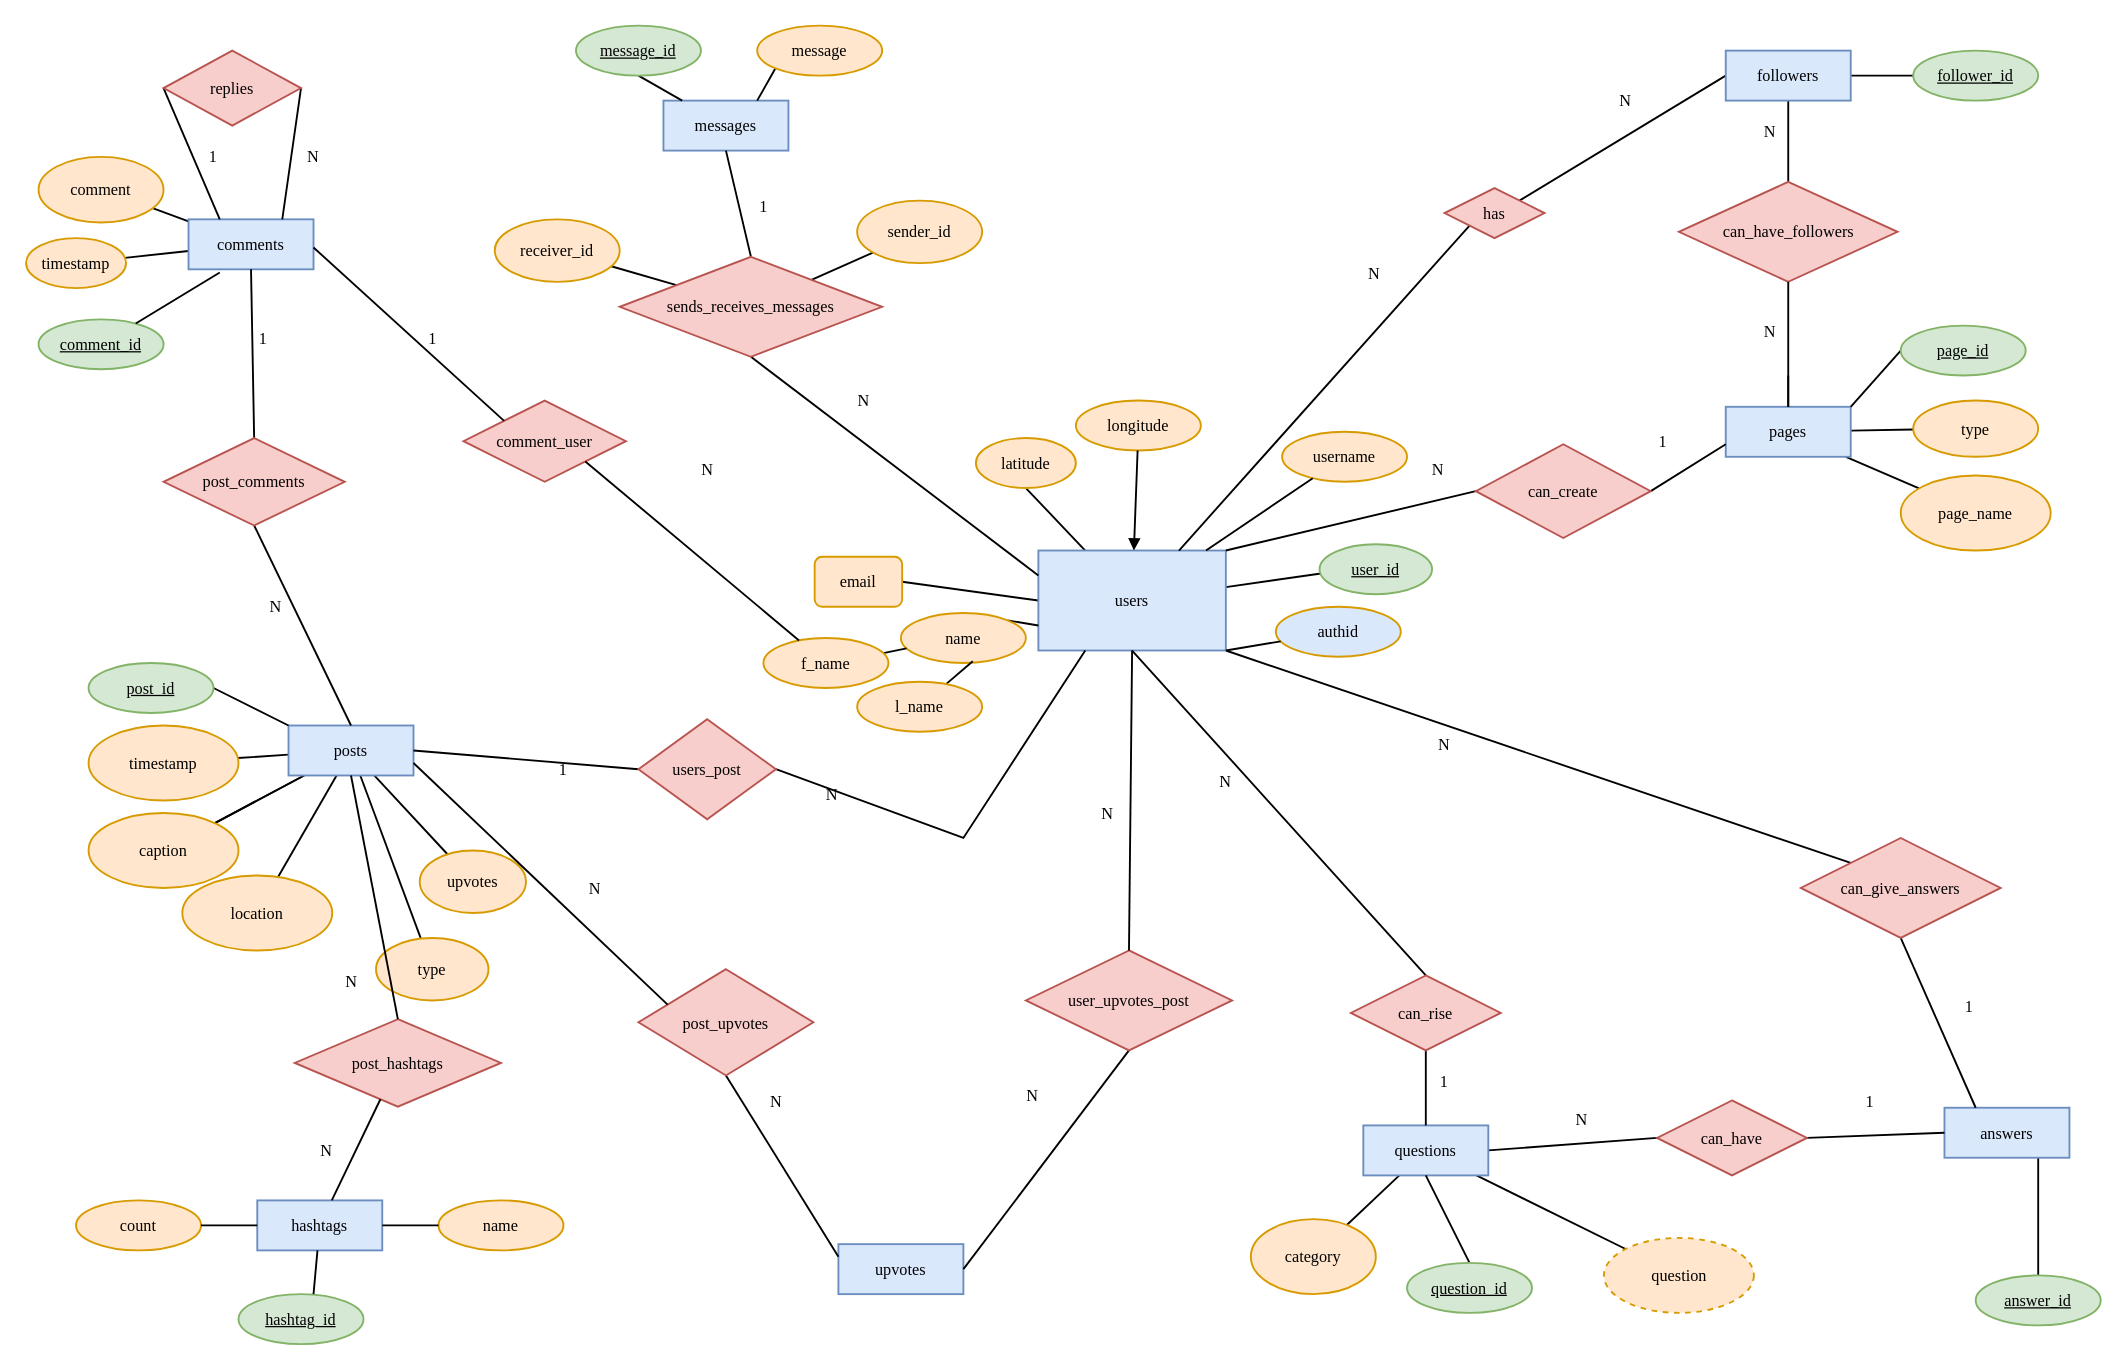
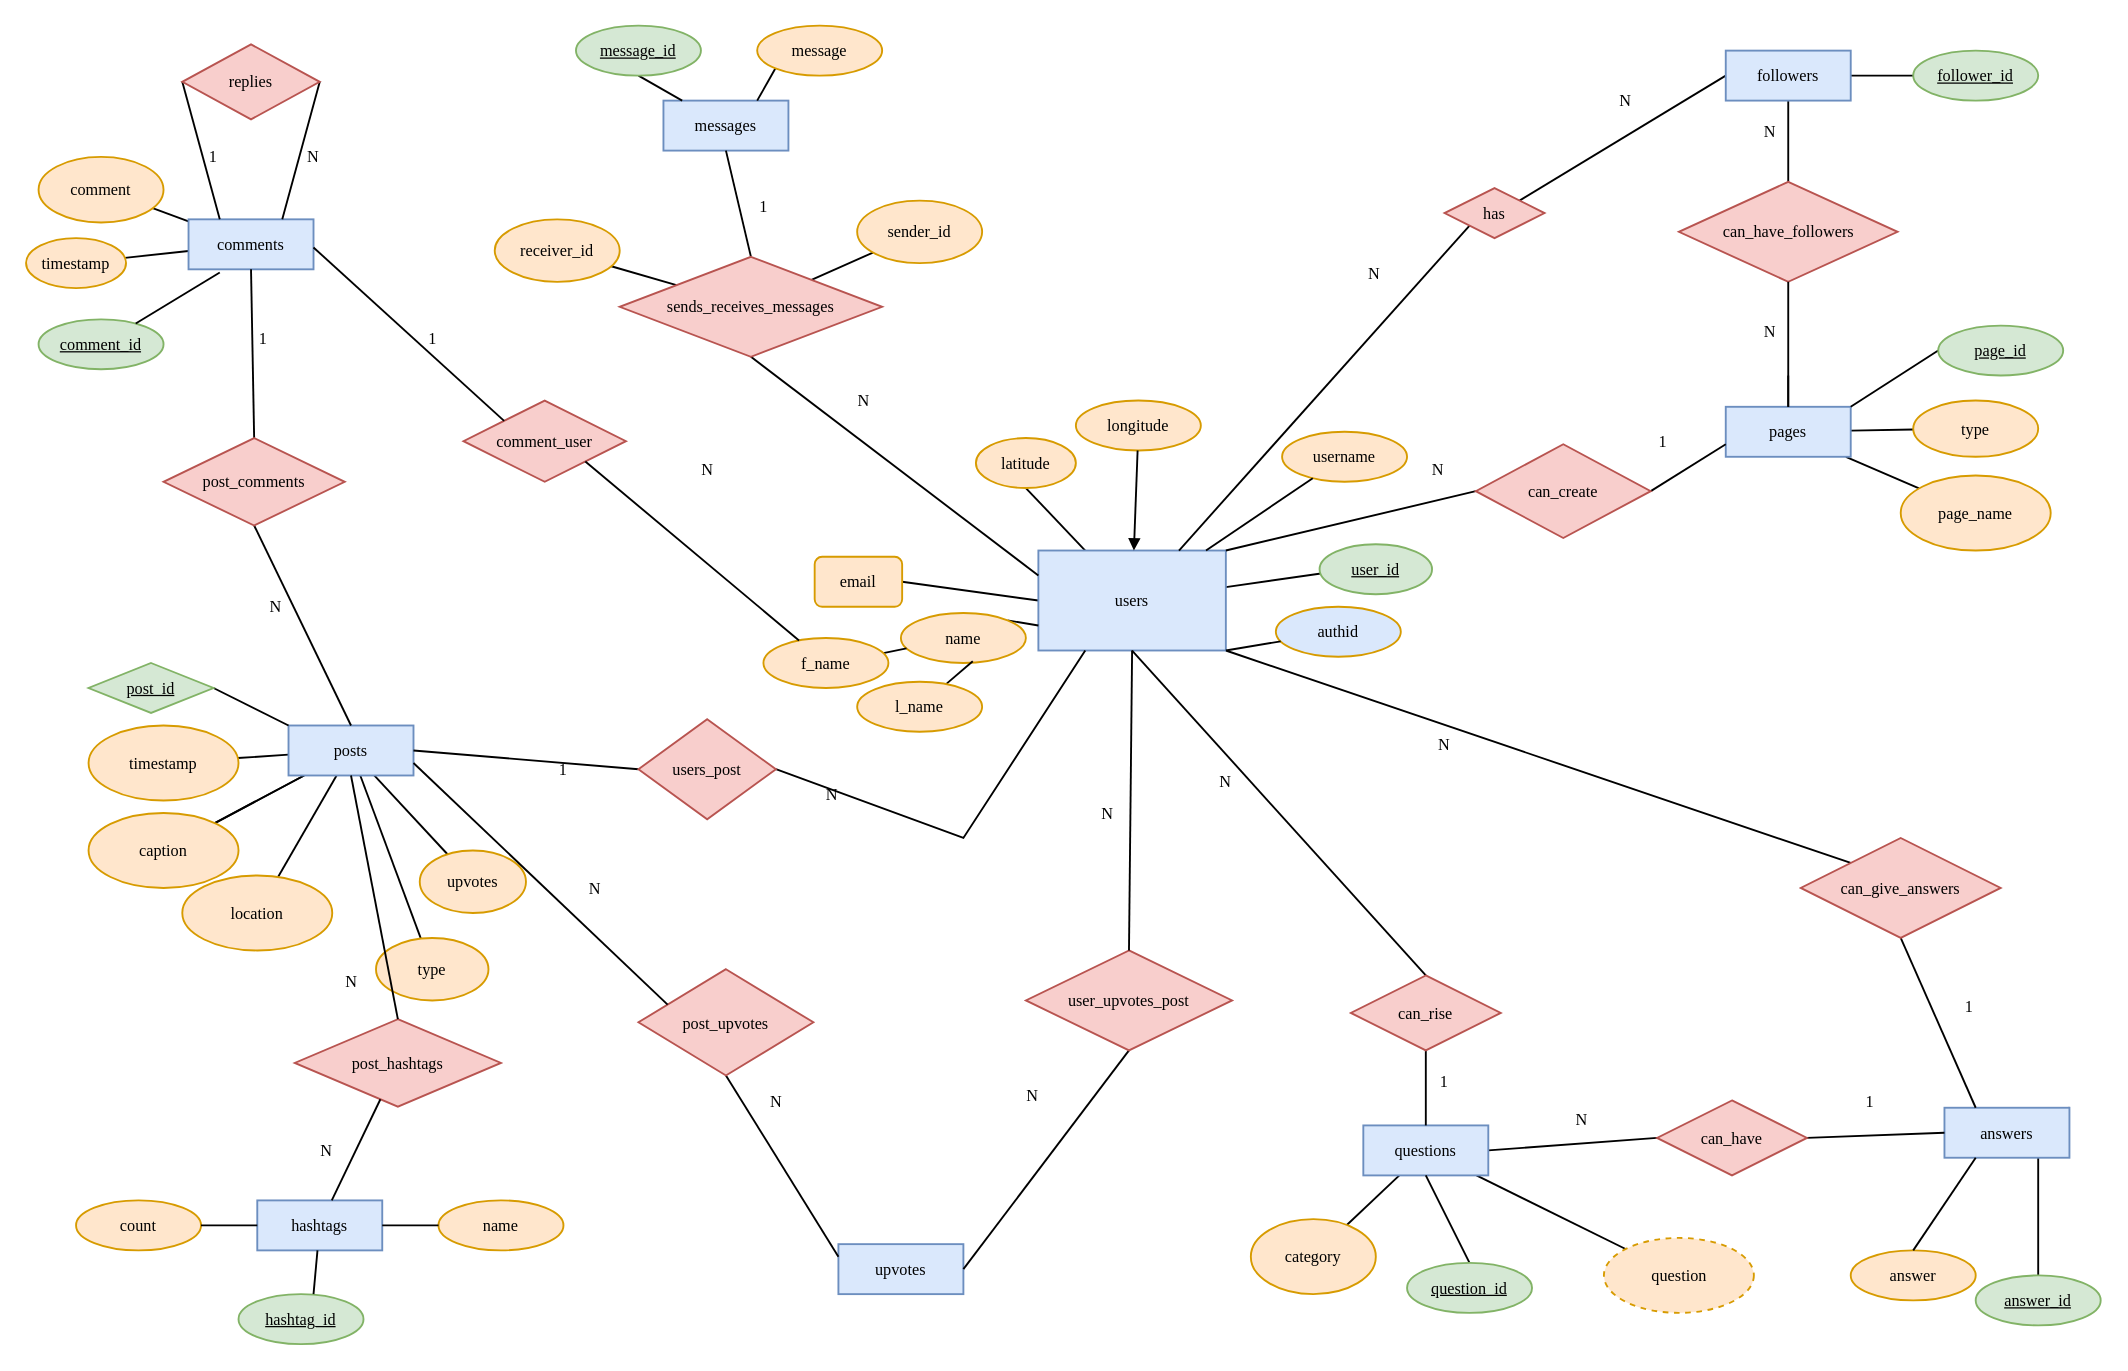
- <mxCell id="107" value="replies" style="shape=rhombus;perimeter=rhombusPerimeter;whiteSpace=wrap;html=1;align=center;fontFamily=Verdana;fontSize=13;strokeColor=#b85450;fillColor=#f8cecc;strokeWidth=1.5;labelBorderColor=none;" parent="1" vertex="1"><mxGeometry x="130" y="40" width="110" height="60" as="geometry" /></mxCell>
+ <mxCell id="107" value="replies" style="shape=rhombus;perimeter=rhombusPerimeter;whiteSpace=wrap;html=1;align=center;fontFamily=Verdana;fontSize=13;strokeColor=#b85450;fillColor=#f8cecc;strokeWidth=1.5;labelBorderColor=none;" parent="1" vertex="1"><mxGeometry x="145" y="35" width="110" height="60" as="geometry" /></mxCell>
- <mxCell id="49" value="page_id" style="ellipse;whiteSpace=wrap;html=1;align=center;fontStyle=4;fontFamily=Verdana;fontSize=13;strokeColor=#82b366;fillColor=#d5e8d4;strokeWidth=1.5;labelBorderColor=none;" parent="1" vertex="1"><mxGeometry x="1520" y="260" width="100" height="40" as="geometry" /></mxCell>
+ <mxCell id="49" value="page_id" style="ellipse;whiteSpace=wrap;html=1;align=center;fontStyle=4;fontFamily=Verdana;fontSize=13;strokeColor=#82b366;fillColor=#d5e8d4;strokeWidth=1.5;labelBorderColor=none;" parent="1" vertex="1"><mxGeometry x="1550" y="260" width="100" height="40" as="geometry" /></mxCell>
- <mxCell id="39" value="post_id" style="ellipse;whiteSpace=wrap;html=1;align=center;fontStyle=4;fontFamily=Verdana;fontSize=13;strokeColor=#82b366;fillColor=#d5e8d4;strokeWidth=1.5;labelBorderColor=none;" parent="1" vertex="1"><mxGeometry x="70" y="530" width="100" height="40" as="geometry" /></mxCell>
+ <mxCell id="39" value="post_id" style="rhombus;whiteSpace=wrap;html=1;align=center;fontStyle=4;fontFamily=Verdana;fontSize=13;strokeColor=#82b366;fillColor=#d5e8d4;strokeWidth=1.5;labelBorderColor=none;" parent="1" vertex="1"><mxGeometry x="70" y="530" width="100" height="40" as="geometry" /></mxCell>
+ <mxCell id="138" value="" style="endArrow=none;html=1;rounded=0;labelBorderColor=none;fontFamily=Verdana;fontSize=13;strokeWidth=1.5;exitX=0.25;exitY=1;exitDx=0;exitDy=0;entryX=0.5;entryY=0;entryDx=0;entryDy=0;" edge="1" parent="1" source="12" target="14"><mxGeometry relative="1" as="geometry"><mxPoint x="1585" y="920" as="sourcePoint" /><mxPoint x="1510" y="1040" as="targetPoint" /></mxGeometry></mxCell>
+ <mxCell id="14" value="answer" style="ellipse;whiteSpace=wrap;html=1;align=center;fontFamily=Verdana;fontSize=13;fontColor=default;strokeColor=#d79b00;fillColor=#ffe6cc;strokeWidth=1.5;labelBorderColor=none;" parent="1" vertex="1"><mxGeometry x="1480" y="1000" width="100" height="40" as="geometry" /></mxCell>
